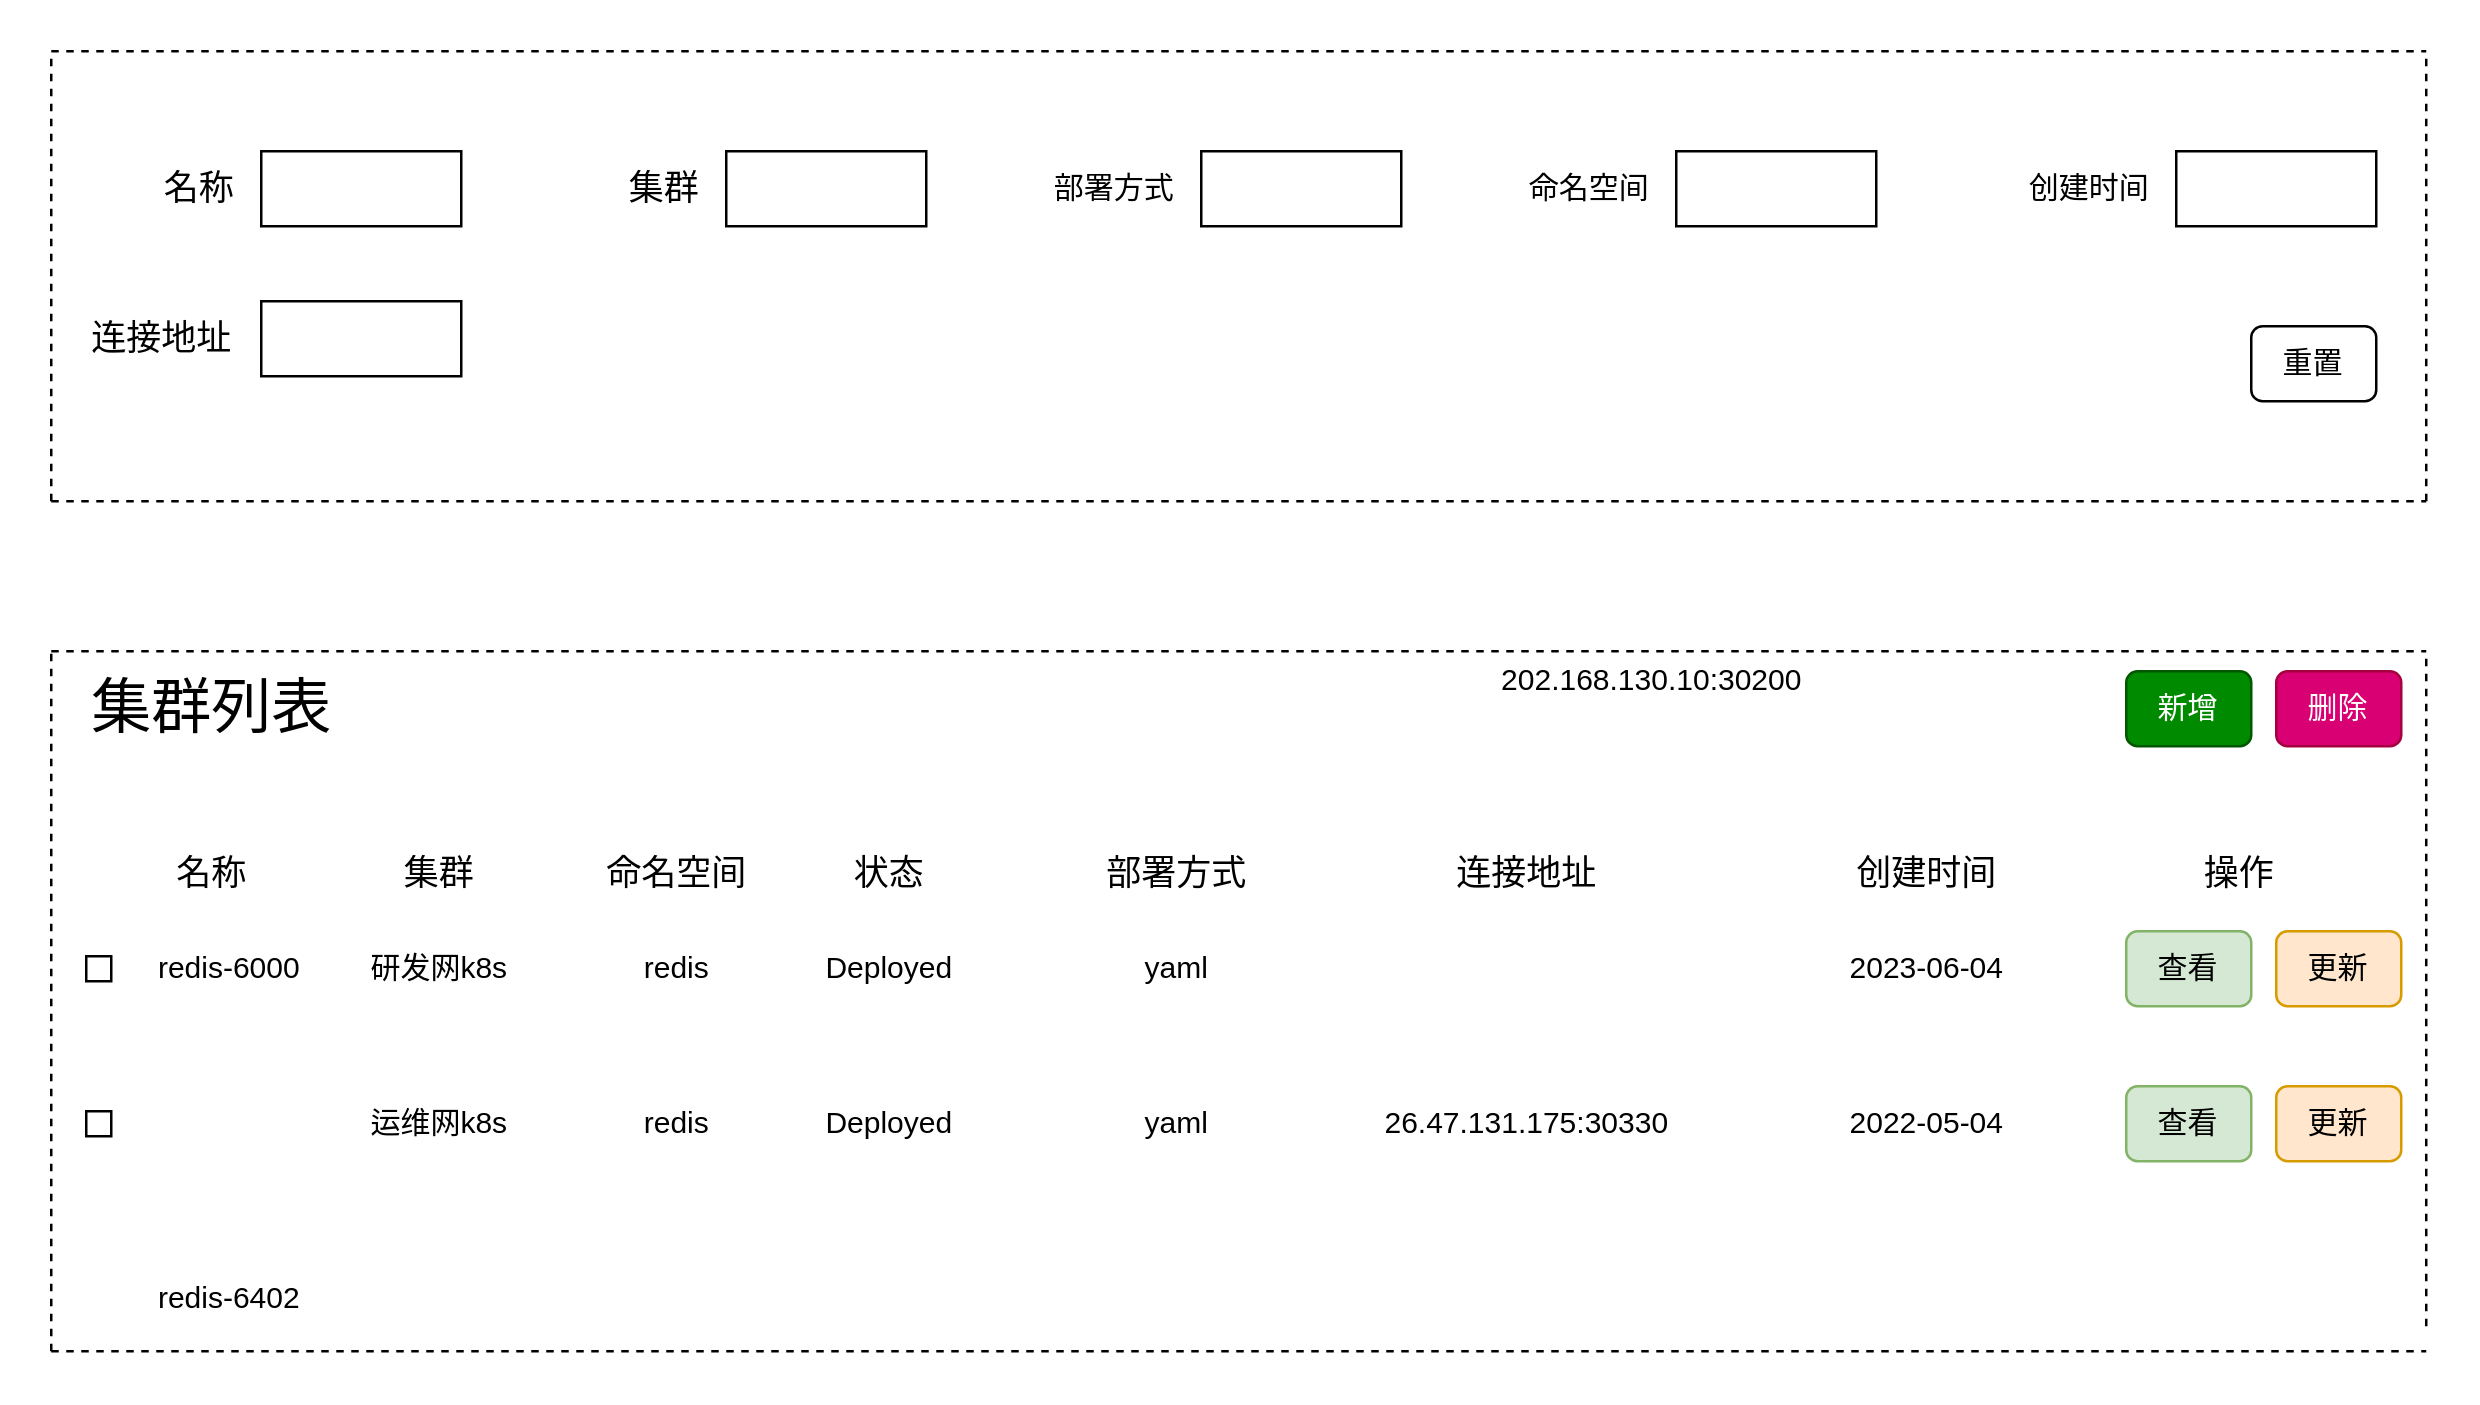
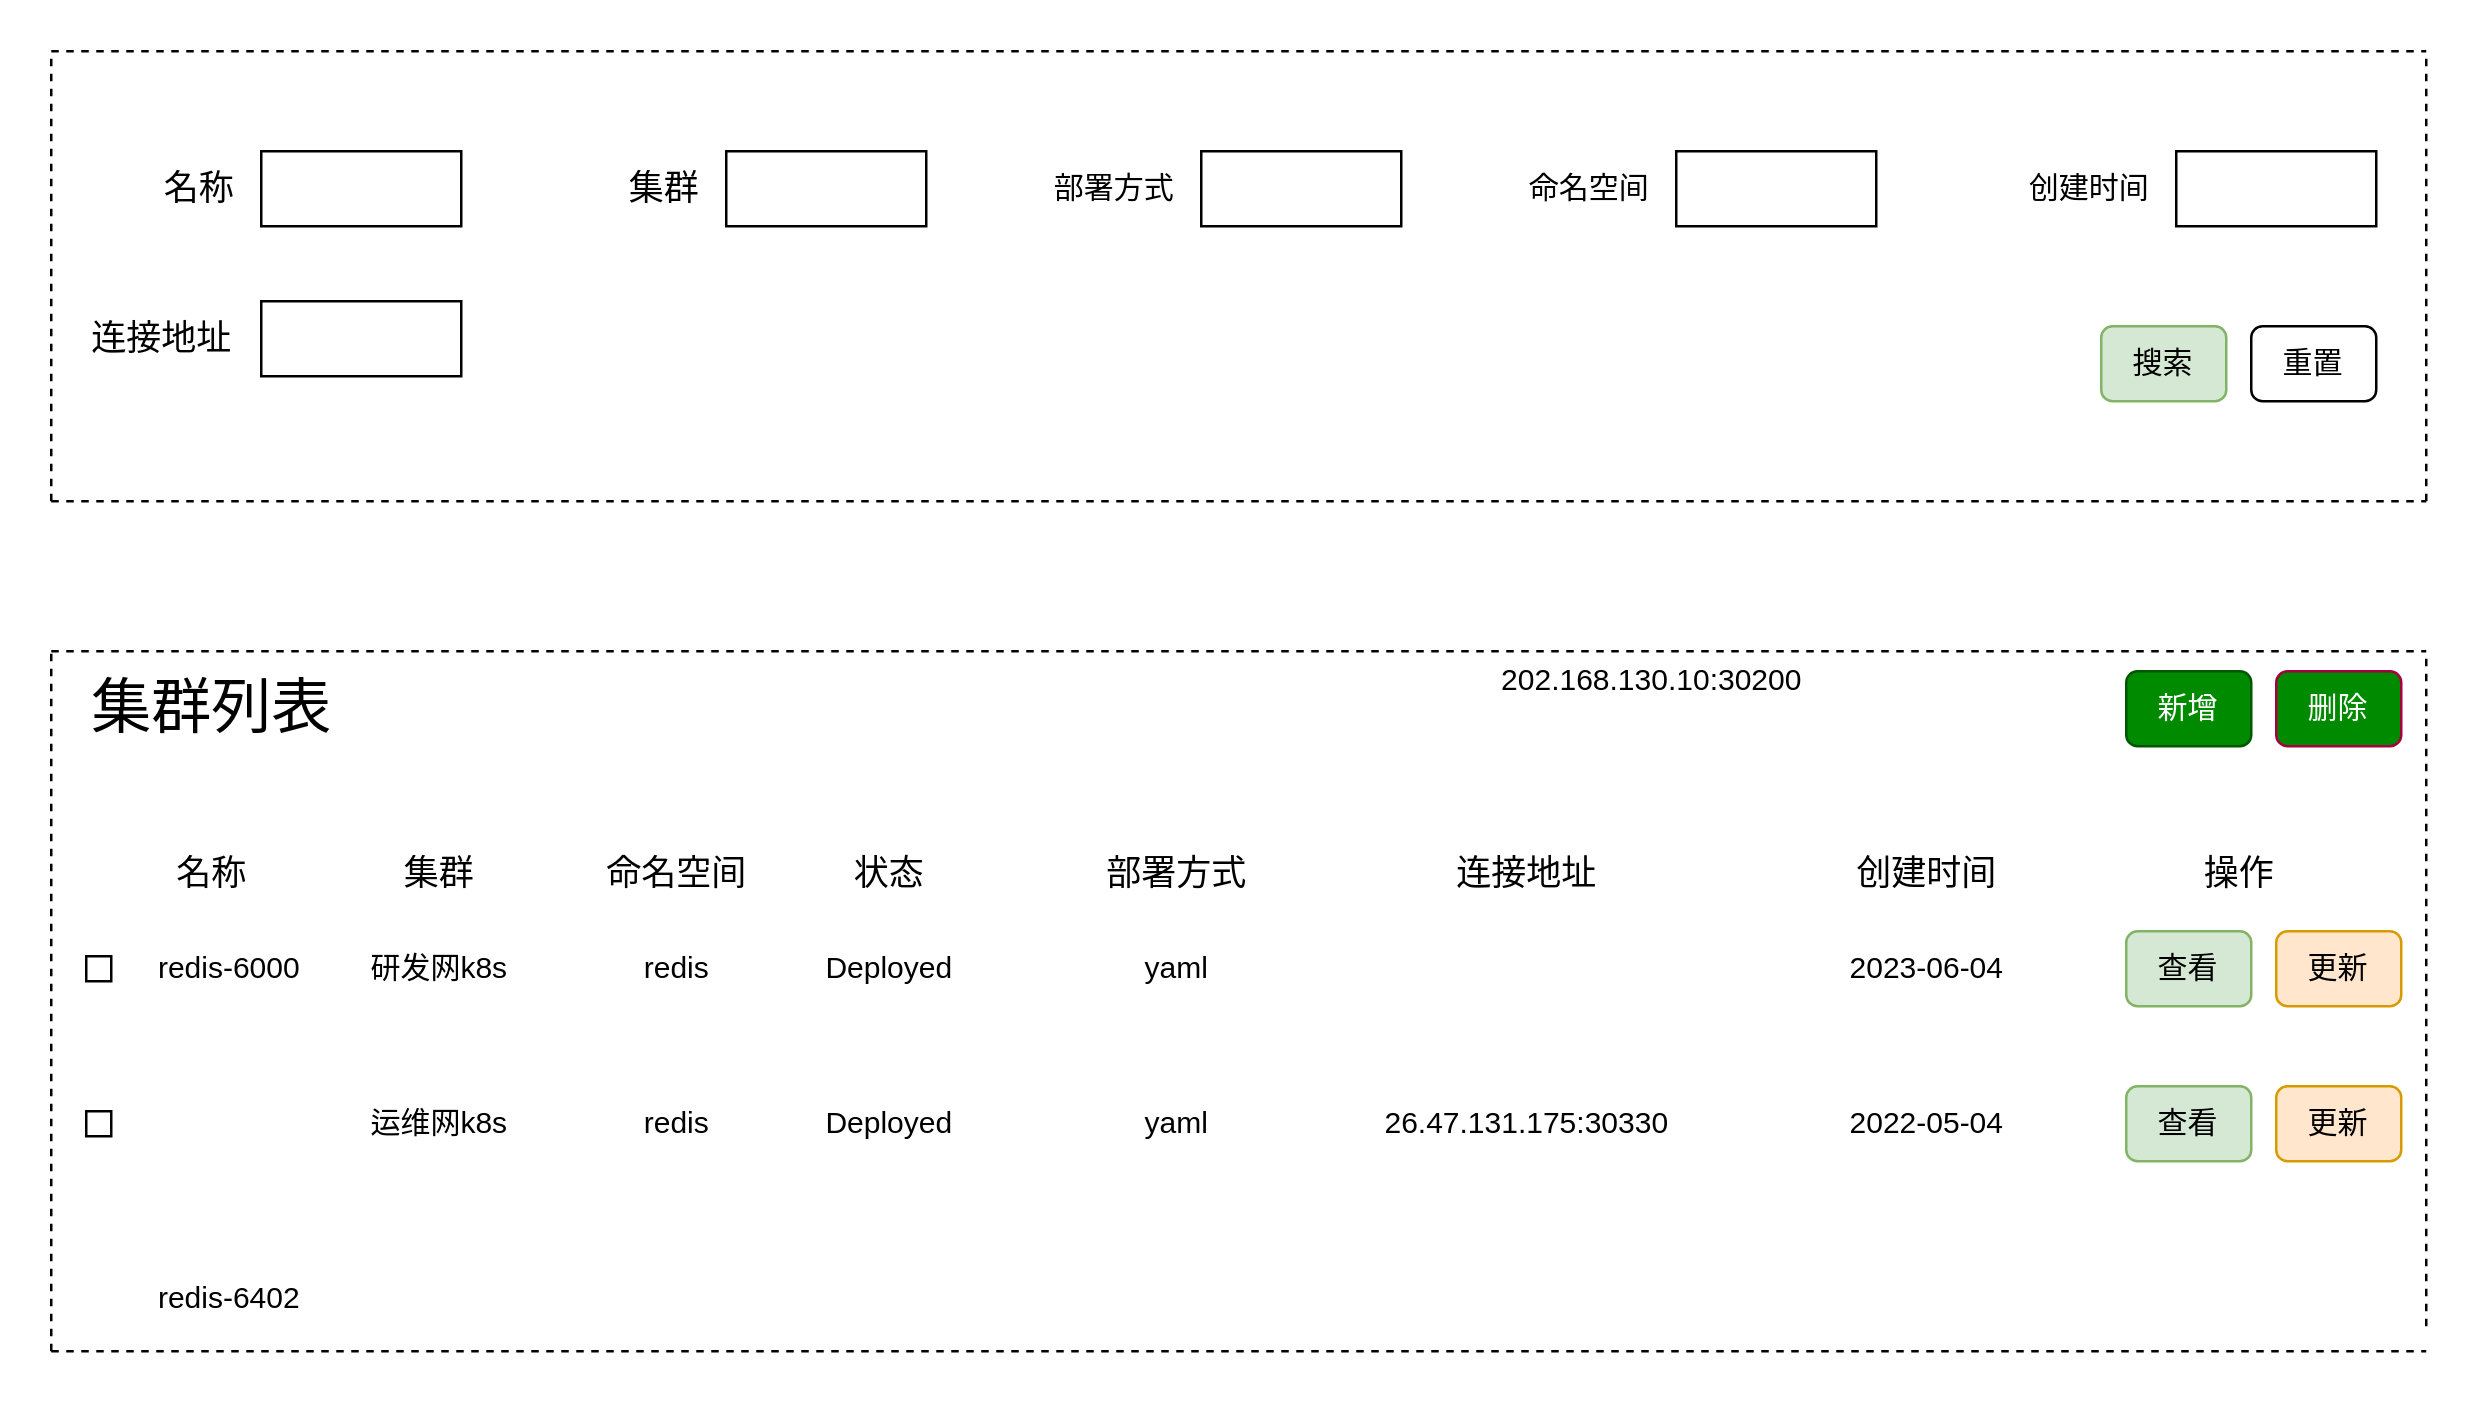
+ <mxCell id="15" value="搜索" style="rounded=1;whiteSpace=wrap;html=1;fillColor=#d5e8d4;strokeColor=#82b366;" vertex="1" parent="1"><mxGeometry x="840" y="130" width="50" height="30" as="geometry" /></mxCell>
- <mxCell id="44" value="删除" style="rounded=1;whiteSpace=wrap;html=1;fillColor=#d80073;strokeColor=#A50040;fontColor=#ffffff;" vertex="1" parent="1"><mxGeometry x="910" y="268" width="50" height="30" as="geometry" /></mxCell>
+ <mxCell id="44" value="删除" style="rounded=1;whiteSpace=wrap;html=1;fillColor=#008a00;strokeColor=#A50040;fontColor=#ffffff;" vertex="1" parent="1"><mxGeometry x="910" y="268" width="50" height="30" as="geometry" /></mxCell>
